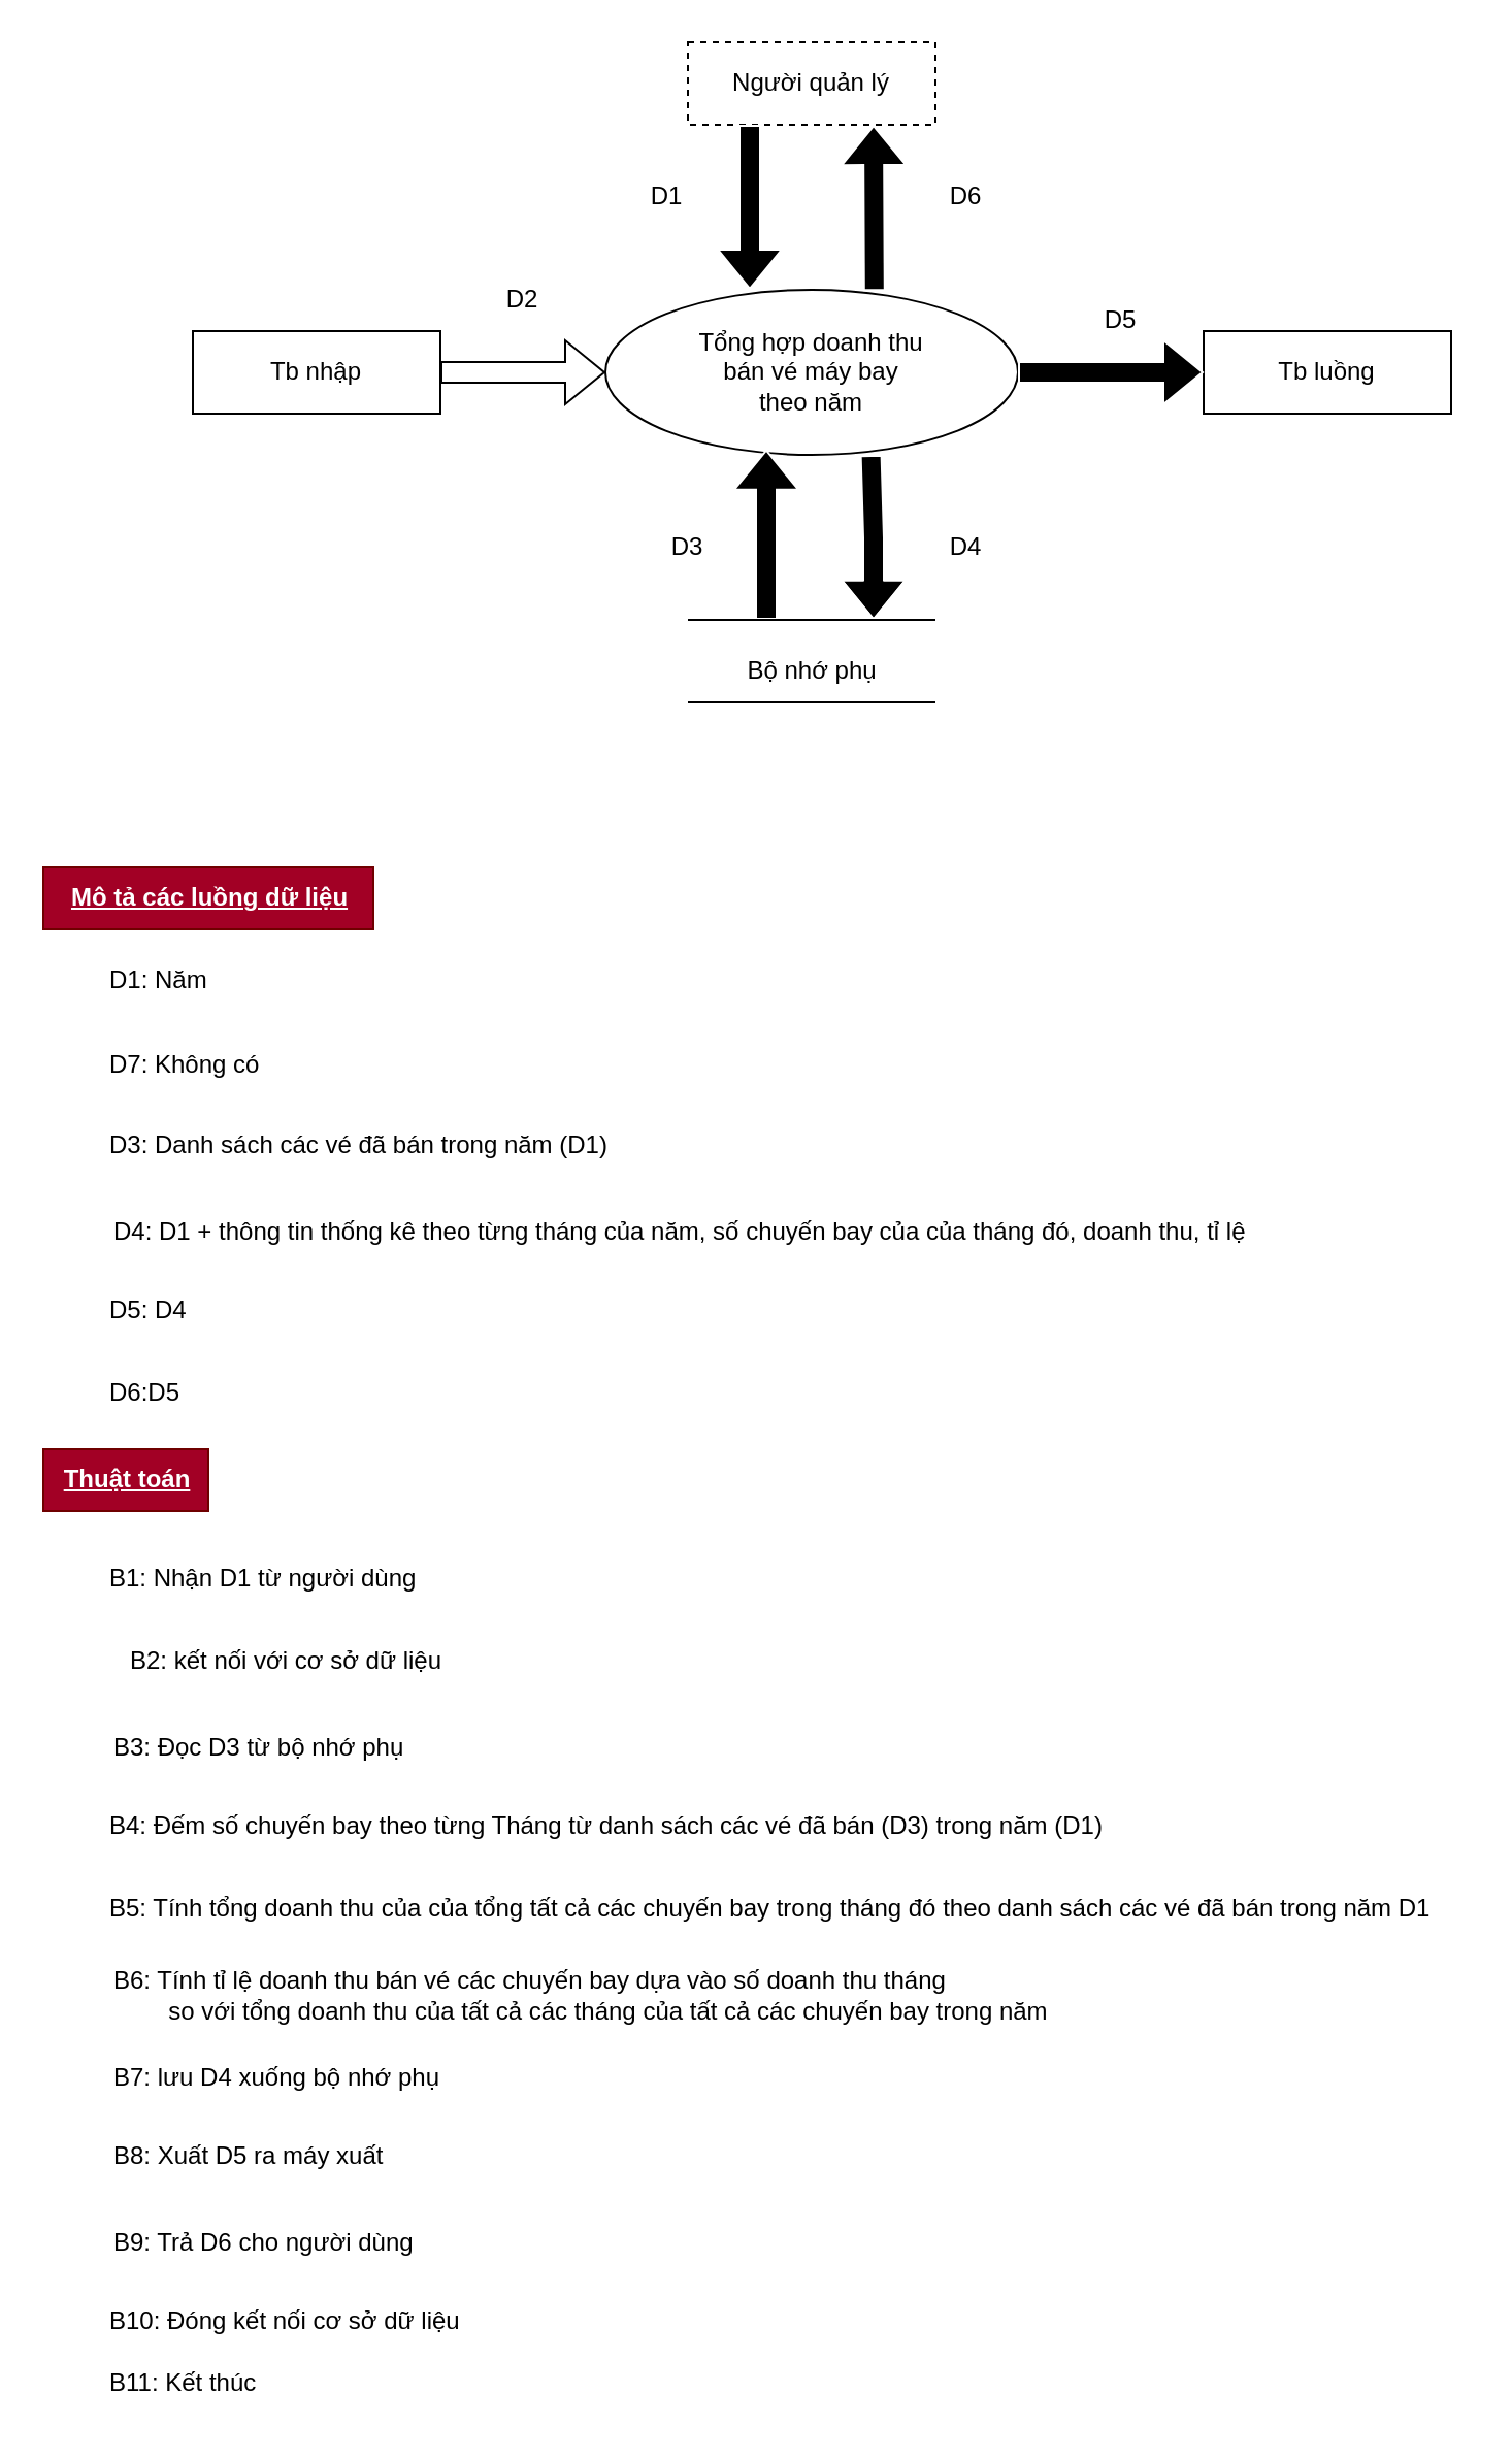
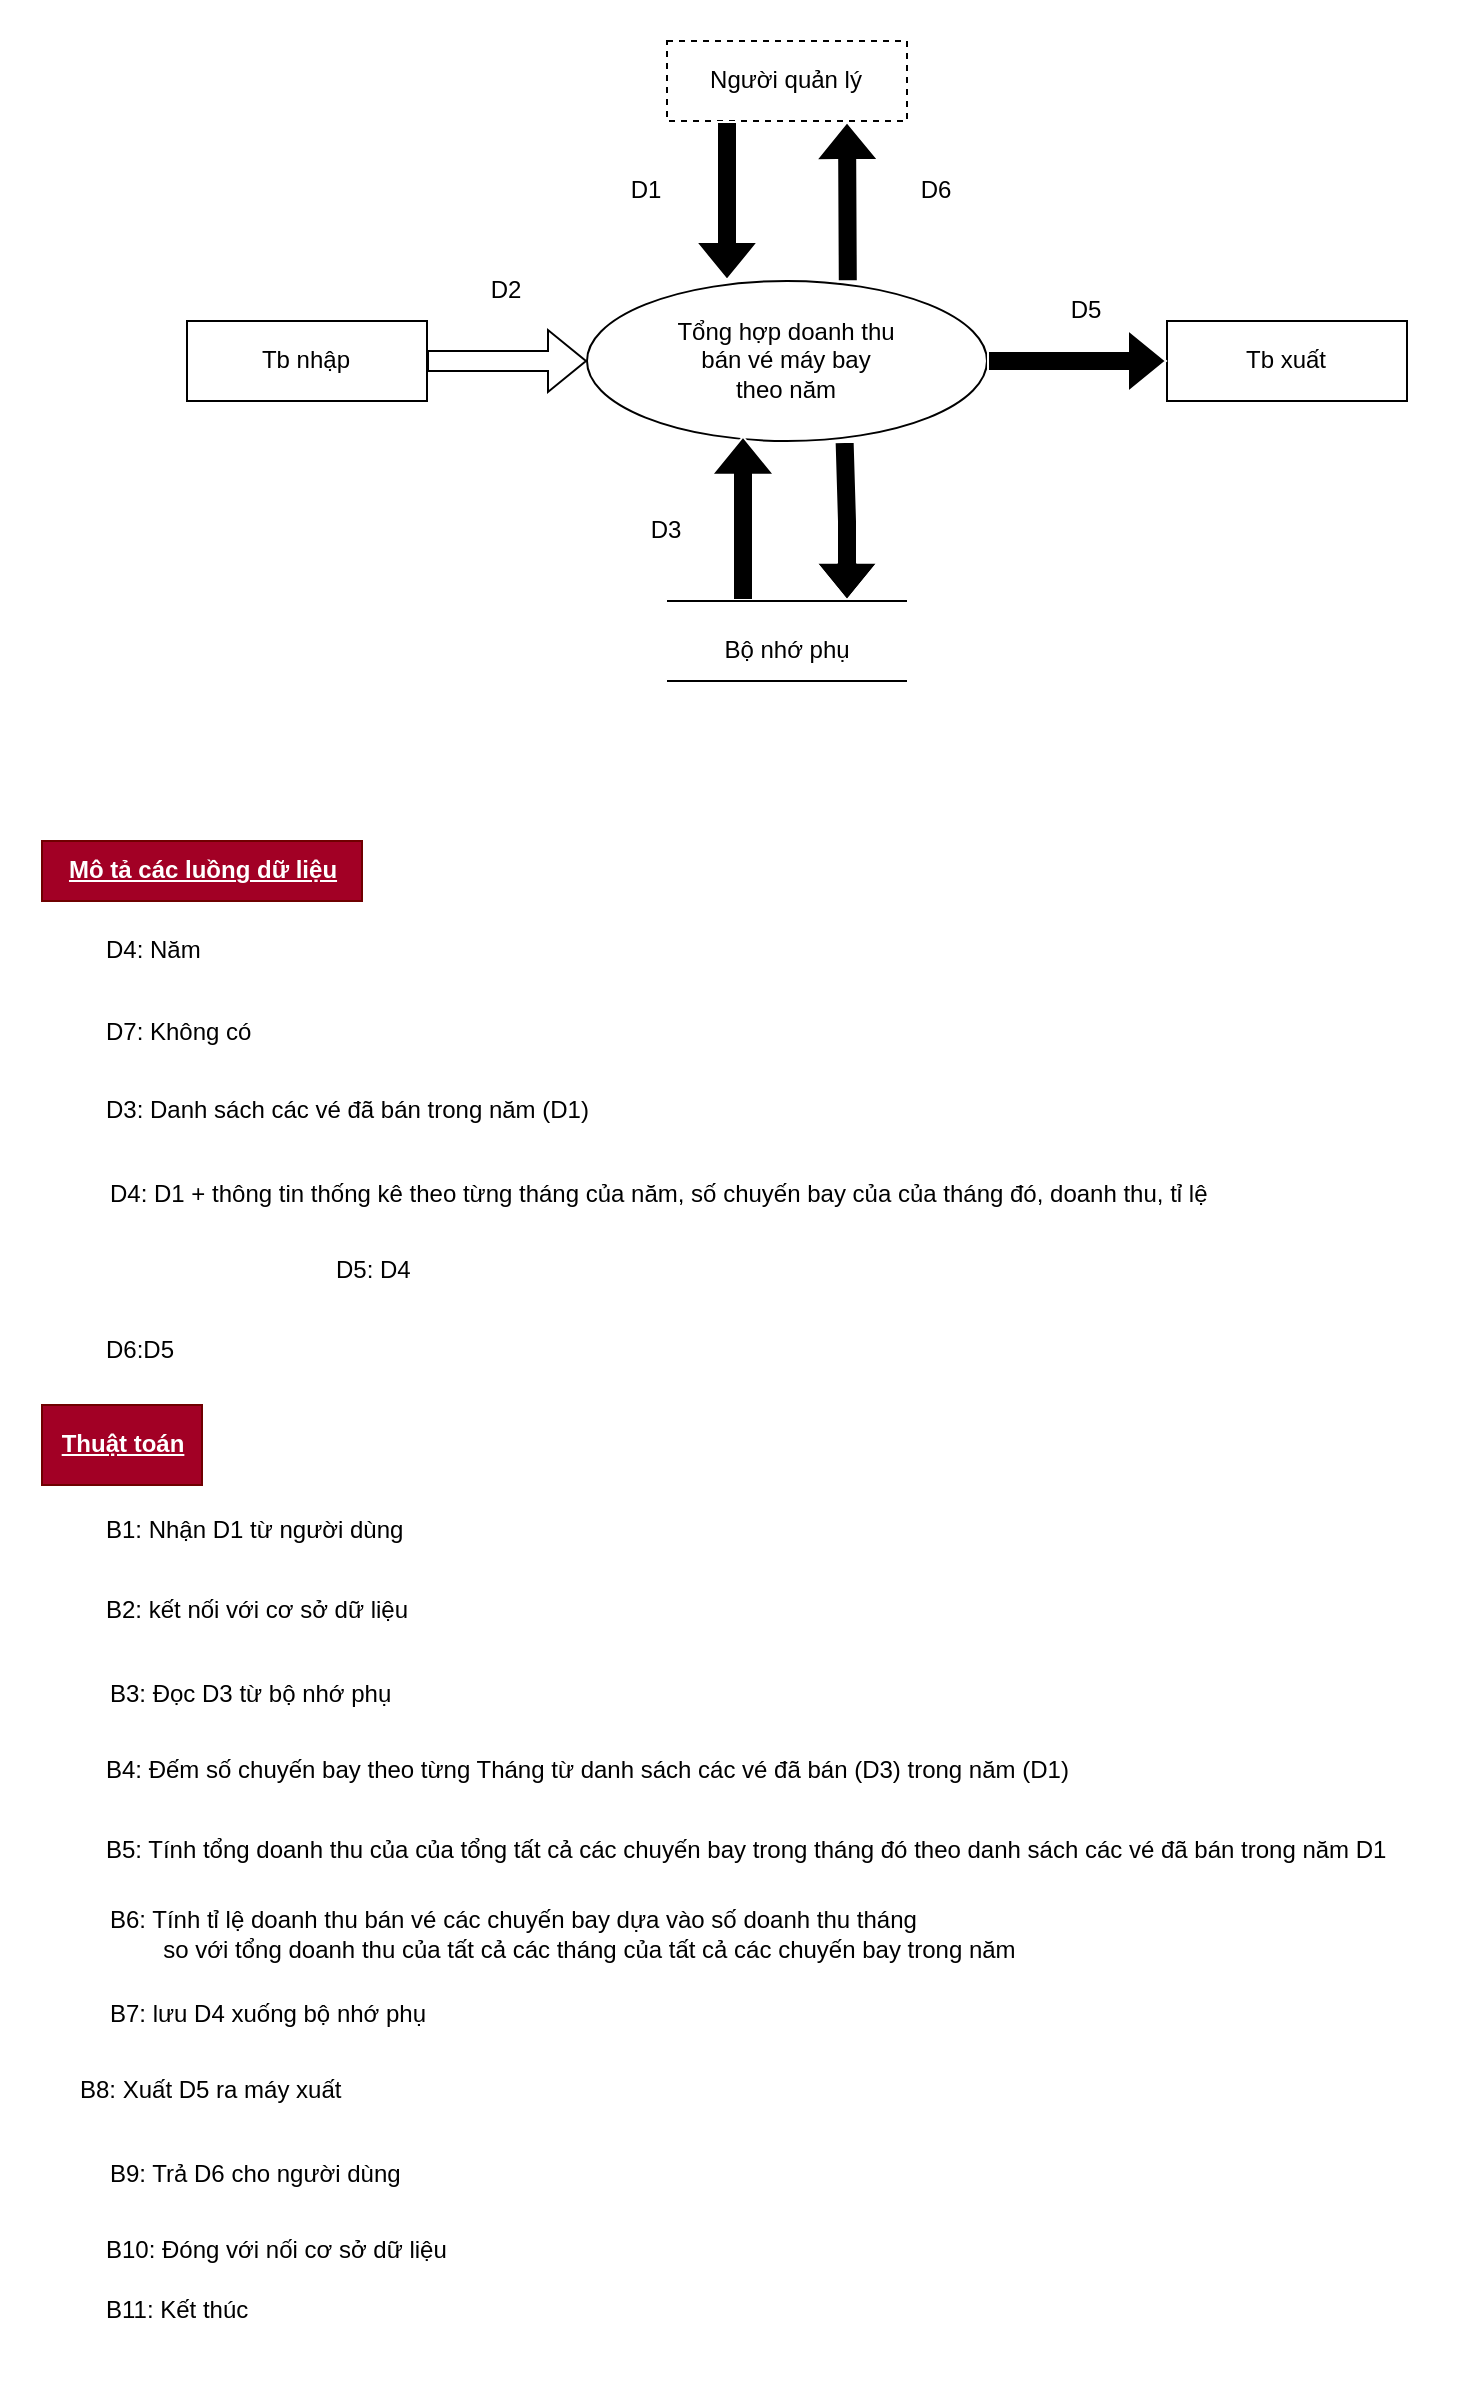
- <mxCell id="6" value="Tb luồng" style="rounded=0;whiteSpace=wrap;html=1;" parent="1" vertex="1"><mxGeometry x="583" y="160" width="120" height="40" as="geometry" /></mxCell>
+ <mxCell id="6" value="Tb xuất" style="rounded=0;whiteSpace=wrap;html=1;" parent="1" vertex="1"><mxGeometry x="583" y="160" width="120" height="40" as="geometry" /></mxCell>
- <mxCell id="17" value="D4" style="text;html=1;align=center;verticalAlign=middle;whiteSpace=wrap;rounded=0;" parent="1" vertex="1"><mxGeometry x="438" y="250" width="60" height="30" as="geometry" /></mxCell>
- <mxCell id="19" value="D1: Năm" style="text;html=1;align=left;verticalAlign=middle;resizable=0;points=[];autosize=1;strokeColor=none;fillColor=none;" parent="1" vertex="1"><mxGeometry x="50.5" y="460" width="70" height="30" as="geometry" /></mxCell>
+ <mxCell id="19" value="D4: Năm" style="text;html=1;align=left;verticalAlign=middle;resizable=0;points=[];autosize=1;strokeColor=none;fillColor=none;" parent="1" vertex="1"><mxGeometry x="50.5" y="460" width="70" height="30" as="geometry" /></mxCell>
- <mxCell id="23" value="D5: D4" style="text;html=1;align=left;verticalAlign=middle;resizable=0;points=[];autosize=1;strokeColor=none;fillColor=none;" parent="1" vertex="1"><mxGeometry x="50.5" y="620" width="60" height="30" as="geometry" /></mxCell>
+ <mxCell id="23" value="D5: D4" style="text;html=1;align=left;verticalAlign=middle;resizable=0;points=[];autosize=1;strokeColor=none;fillColor=none;" parent="1" vertex="1"><mxGeometry x="165.5" y="620" width="60" height="30" as="geometry" /></mxCell>
- <mxCell id="26" value="&lt;b&gt;&lt;u&gt;Thuật toán&lt;/u&gt;&lt;/b&gt;" style="text;html=1;align=center;verticalAlign=middle;resizable=0;points=[];autosize=1;strokeColor=#6F0000;fillColor=#a20025;fontColor=#ffffff;" parent="1" vertex="1"><mxGeometry x="20.5" y="702" width="80" height="30" as="geometry" /></mxCell>
+ <mxCell id="26" value="&lt;b&gt;&lt;u&gt;Thuật toán&lt;/u&gt;&lt;/b&gt;" style="text;html=1;align=center;verticalAlign=middle;resizable=0;points=[];autosize=1;strokeColor=#6F0000;fillColor=#a20025;fontColor=#ffffff;" parent="1" vertex="1"><mxGeometry x="20.5" y="702" width="80" height="40" as="geometry" /></mxCell>
- <mxCell id="28" value="B2: kết nối với cơ sở dữ liệu" style="text;html=1;align=left;verticalAlign=middle;resizable=0;points=[];autosize=1;strokeColor=none;fillColor=none;" parent="1" vertex="1"><mxGeometry x="60.5" y="790" width="170" height="30" as="geometry" /></mxCell>
+ <mxCell id="28" value="B2: kết nối với cơ sở dữ liệu" style="text;html=1;align=left;verticalAlign=middle;resizable=0;points=[];autosize=1;strokeColor=none;fillColor=none;" parent="1" vertex="1"><mxGeometry x="50.5" y="790" width="170" height="30" as="geometry" /></mxCell>
- <mxCell id="34" value="B8: Xuất D5 ra máy xuất" style="text;html=1;align=left;verticalAlign=middle;resizable=0;points=[];autosize=1;strokeColor=none;fillColor=none;" parent="1" vertex="1"><mxGeometry x="53" y="1030" width="150" height="30" as="geometry" /></mxCell>
+ <mxCell id="34" value="B8: Xuất D5 ra máy xuất" style="text;html=1;align=left;verticalAlign=middle;resizable=0;points=[];autosize=1;strokeColor=none;fillColor=none;" parent="1" vertex="1"><mxGeometry x="38" y="1030" width="150" height="30" as="geometry" /></mxCell>
- <mxCell id="36" value="B10: Đóng kết nối cơ sở dữ liệu" style="text;html=1;align=left;verticalAlign=middle;resizable=0;points=[];autosize=1;strokeColor=none;fillColor=none;" parent="1" vertex="1"><mxGeometry x="50.5" y="1110" width="190" height="30" as="geometry" /></mxCell>
+ <mxCell id="36" value="B10: Đóng với nối cơ sở dữ liệu" style="text;html=1;align=left;verticalAlign=middle;resizable=0;points=[];autosize=1;strokeColor=none;fillColor=none;" parent="1" vertex="1"><mxGeometry x="50.5" y="1110" width="190" height="30" as="geometry" /></mxCell>
